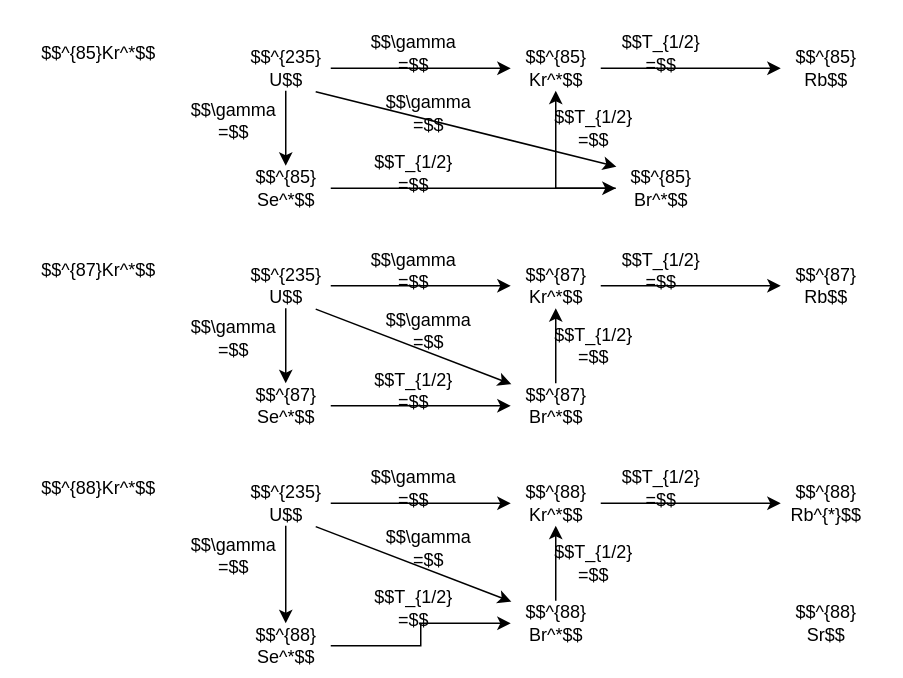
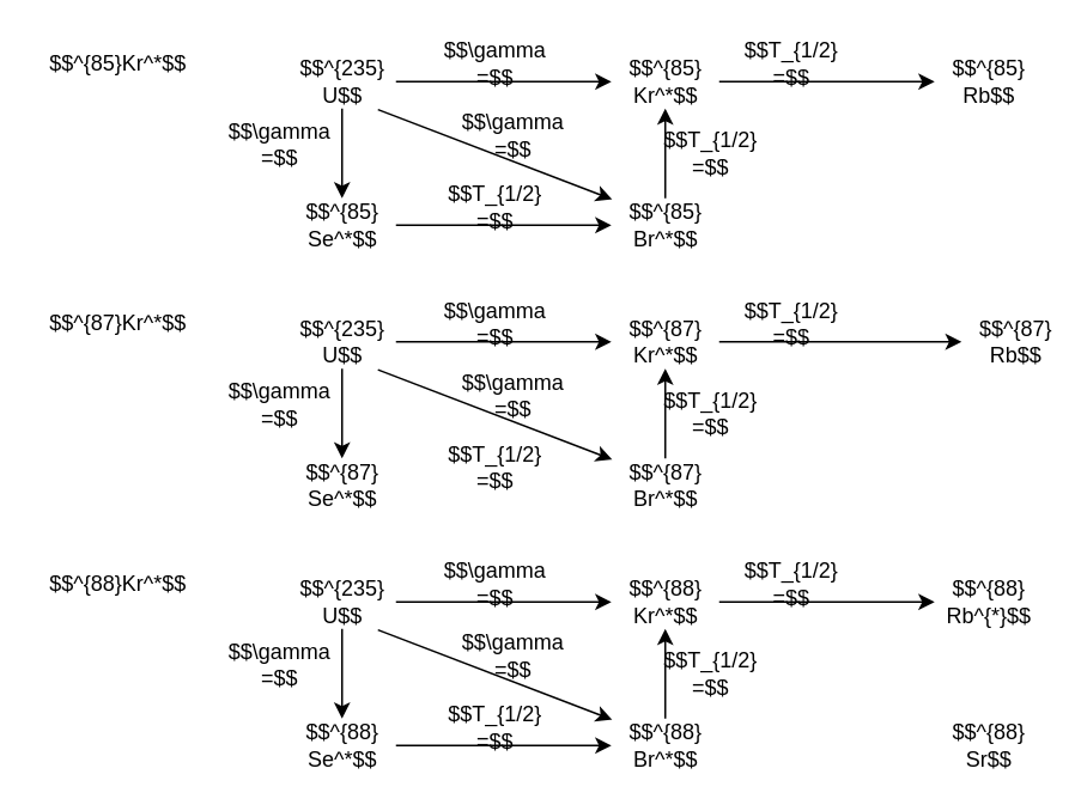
- <mxCell id="12" value="$$^{85}&lt;br&gt;Br^*$$" style="text;html=1;resizable=0;autosize=1;align=center;verticalAlign=middle;points=[];fillColor=none;strokeColor=none;rounded=0;" vertex="1" parent="1"><mxGeometry x="410" y="110" width="60" height="30" as="geometry" /></mxCell>
+ <mxCell id="12" value="$$^{85}&lt;br&gt;Br^*$$" style="text;html=1;resizable=0;autosize=1;align=center;verticalAlign=middle;points=[];fillColor=none;strokeColor=none;rounded=0;" vertex="1" parent="1"><mxGeometry x="340" y="110" width="60" height="30" as="geometry" /></mxCell>
- <mxCell id="26" value="$$^{87}&lt;br&gt;Rb$$" style="text;html=1;resizable=0;autosize=1;align=center;verticalAlign=middle;points=[];fillColor=none;strokeColor=none;rounded=0;" vertex="1" parent="1"><mxGeometry x="520" y="175" width="60" height="30" as="geometry" /></mxCell>
+ <mxCell id="26" value="$$^{87}&lt;br&gt;Rb$$" style="text;html=1;resizable=0;autosize=1;align=center;verticalAlign=middle;points=[];fillColor=none;strokeColor=none;rounded=0;" vertex="1" parent="1"><mxGeometry x="535" y="175" width="60" height="30" as="geometry" /></mxCell>
- <mxCell id="27" value="" style="edgeStyle=orthogonalEdgeStyle;rounded=0;orthogonalLoop=1;jettySize=auto;html=1;" edge="1" parent="1" source="28" target="30"><mxGeometry relative="1" as="geometry" /></mxCell>
- <mxCell id="47" value="$$^{88}&lt;br&gt;Se^*$$" style="text;html=1;resizable=0;autosize=1;align=center;verticalAlign=middle;points=[];fillColor=none;strokeColor=none;rounded=0;" vertex="1" parent="1"><mxGeometry x="160" y="415" width="60" height="30" as="geometry" /></mxCell>
+ <mxCell id="47" value="$$^{88}&lt;br&gt;Se^*$$" style="text;html=1;resizable=0;autosize=1;align=center;verticalAlign=middle;points=[];fillColor=none;strokeColor=none;rounded=0;" vertex="1" parent="1"><mxGeometry x="160" y="400" width="60" height="30" as="geometry" /></mxCell>
